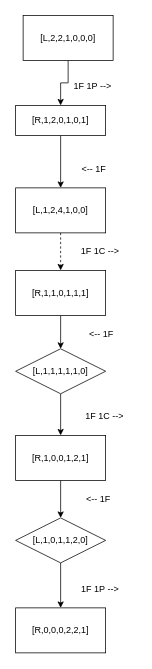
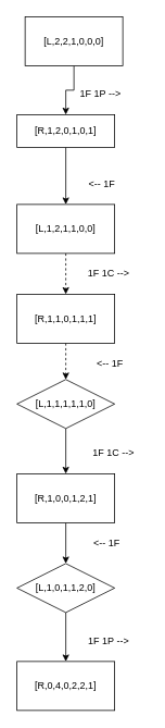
- <mxCell id="7" value="[L,1,2,4,1,0,0]" style="rounded=0;whiteSpace=wrap;html=1;" parent="1" vertex="1"><mxGeometry x="20" y="250" width="120" height="60" as="geometry" /></mxCell>
+ <mxCell id="7" value="[L,1,2,1,1,0,0]" style="rounded=0;whiteSpace=wrap;html=1;" parent="1" vertex="1"><mxGeometry x="20" y="250" width="120" height="60" as="geometry" /></mxCell>
- <mxCell id="8" style="edgeStyle=orthogonalEdgeStyle;rounded=0;orthogonalLoop=1;jettySize=auto;html=1;entryX=0.5;entryY=0;entryDx=0;entryDy=0;" parent="1" source="9" target="11" edge="1"><mxGeometry relative="1" as="geometry" /></mxCell>
+ <mxCell id="8" style="edgeStyle=orthogonalEdgeStyle;rounded=0;orthogonalLoop=1;jettySize=auto;html=1;entryX=0.5;entryY=0;entryDx=0;entryDy=0;dashed=1;" parent="1" source="9" target="11" edge="1"><mxGeometry relative="1" as="geometry" /></mxCell>
- <mxCell id="16" value="[R,0,0,0,2,2,1]" style="rounded=0;whiteSpace=wrap;html=1;" parent="1" vertex="1"><mxGeometry x="20" y="810" width="120" height="60" as="geometry" /></mxCell>
+ <mxCell id="16" value="[R,0,4,0,2,2,1]" style="rounded=0;whiteSpace=wrap;html=1;" parent="1" vertex="1"><mxGeometry x="20" y="810" width="120" height="60" as="geometry" /></mxCell>
